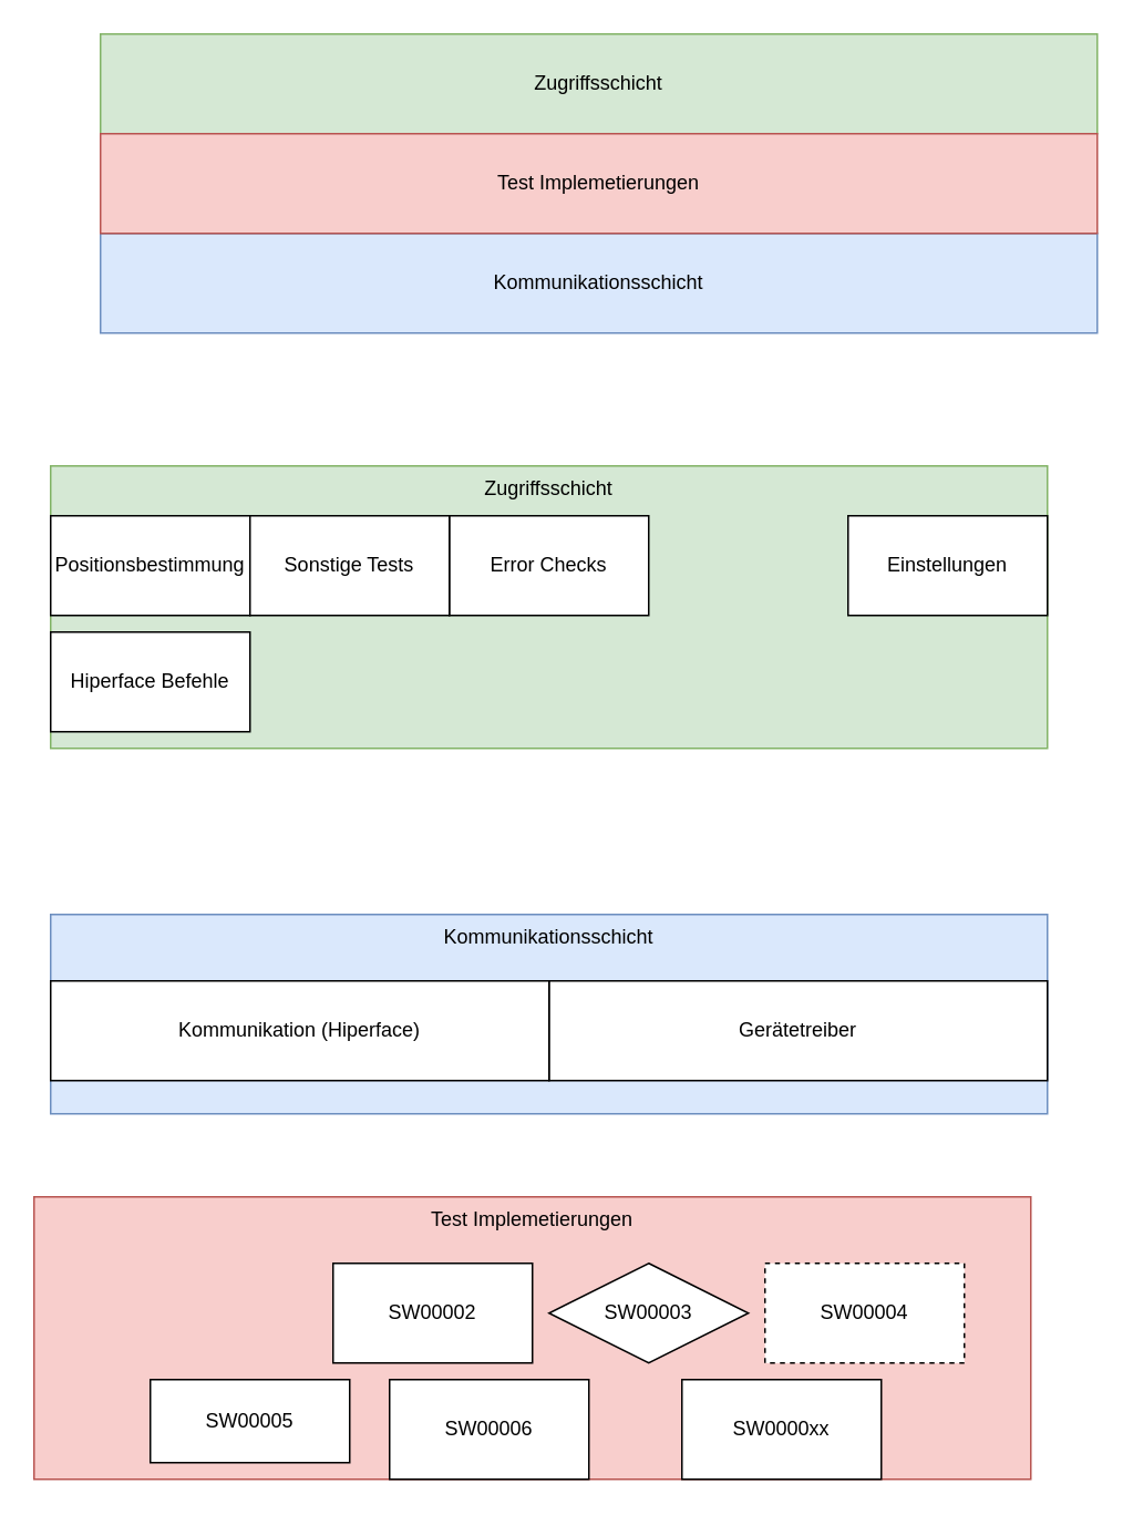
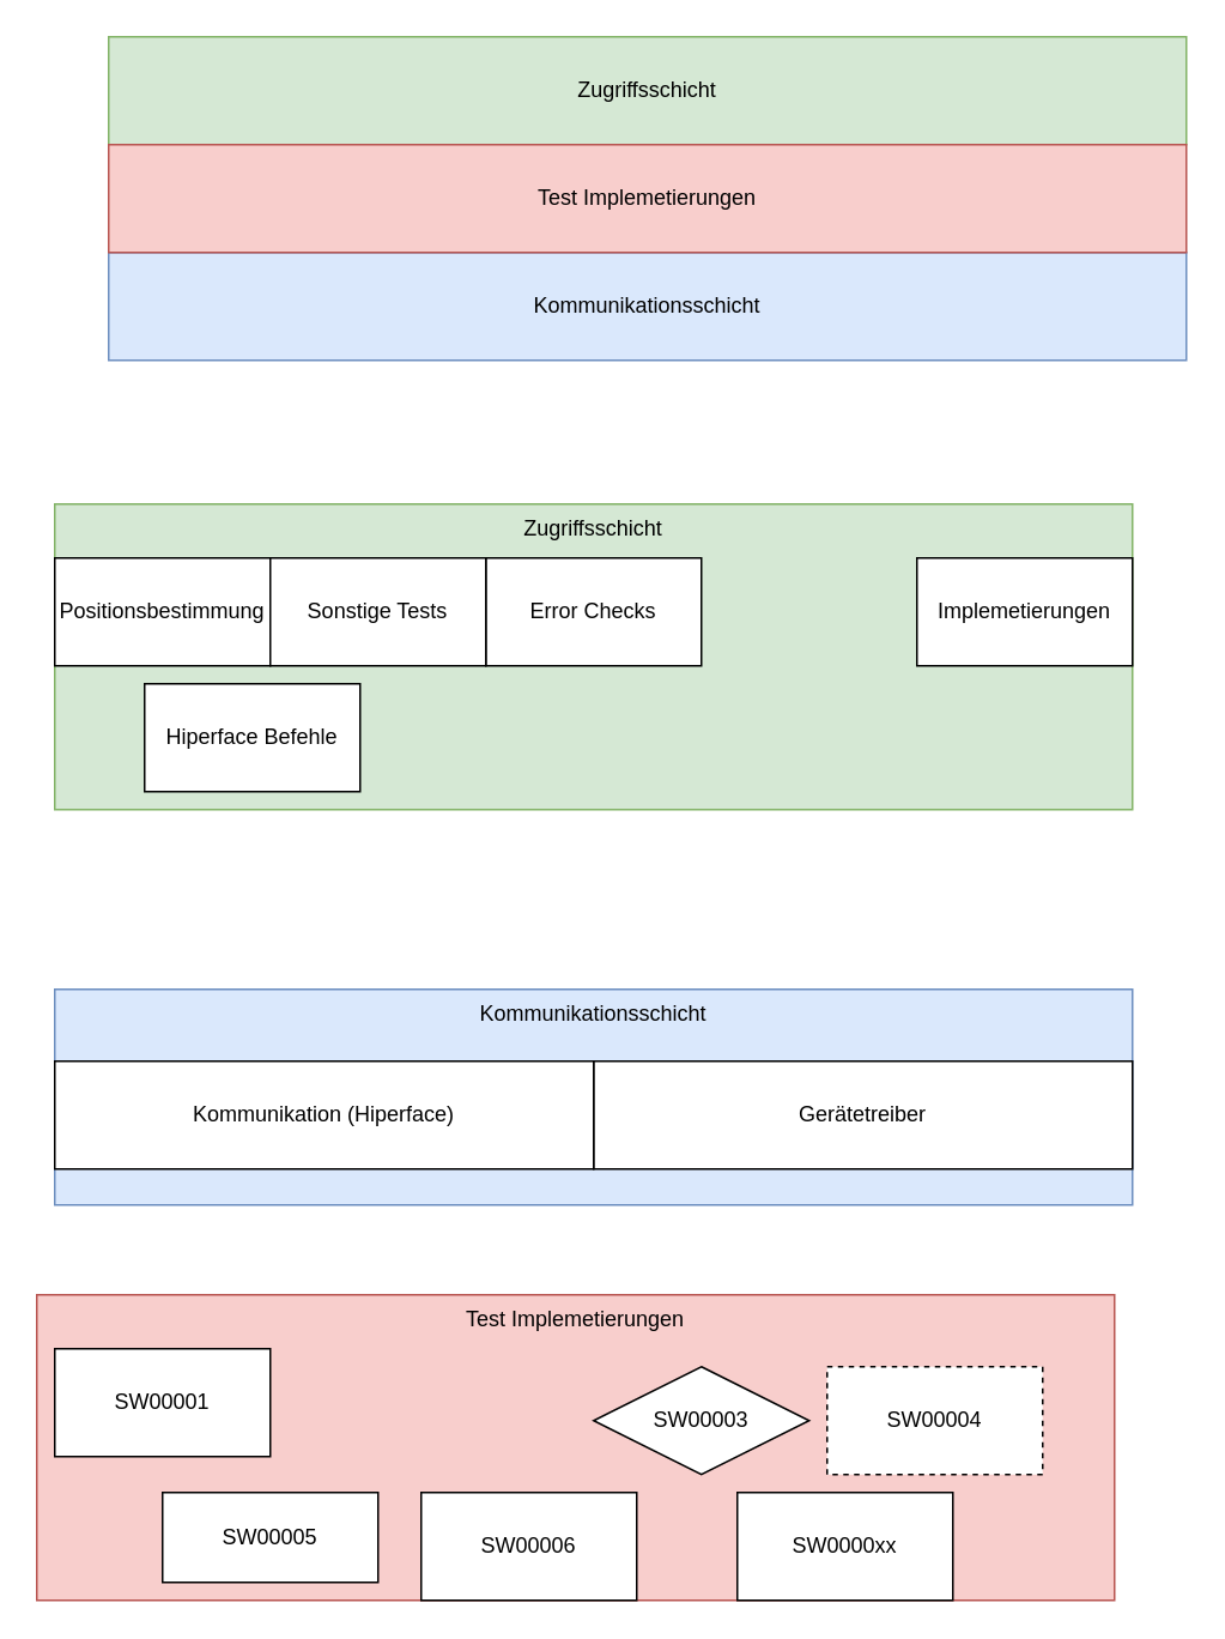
- <mxCell id="8" value="Einstellungen" style="rounded=0;whiteSpace=wrap;html=1;" vertex="1" parent="1"><mxGeometry x="510" y="310" width="120" height="60" as="geometry" /></mxCell>
+ <mxCell id="8" value="Implemetierungen" style="rounded=0;whiteSpace=wrap;html=1;" vertex="1" parent="1"><mxGeometry x="510" y="310" width="120" height="60" as="geometry" /></mxCell>
- <mxCell id="14" value="Hiperface Befehle" style="rounded=0;whiteSpace=wrap;html=1;" vertex="1" parent="1"><mxGeometry x="30" y="380" width="120" height="60" as="geometry" /></mxCell>
+ <mxCell id="14" value="Hiperface Befehle" style="rounded=0;whiteSpace=wrap;html=1;" vertex="1" parent="1"><mxGeometry x="80" y="380" width="120" height="60" as="geometry" /></mxCell>
+ <mxCell id="15" value="SW00001" style="rounded=0;whiteSpace=wrap;html=1;verticalAlign=middle;" vertex="1" parent="1"><mxGeometry x="30" y="750" width="120" height="60" as="geometry" /></mxCell>
- <mxCell id="19" value="SW00002" style="rounded=0;whiteSpace=wrap;html=1;verticalAlign=middle;" vertex="1" parent="1"><mxGeometry x="200" y="760" width="120" height="60" as="geometry" /></mxCell>
